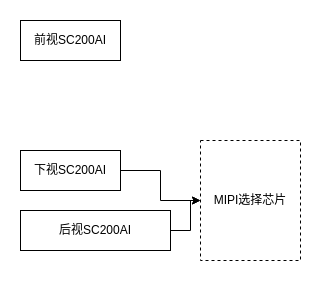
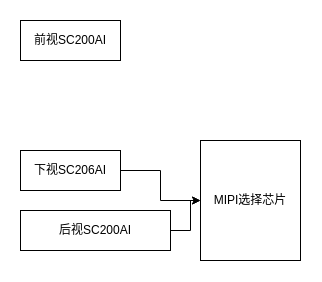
- <mxCell id="4" value="下视SC200AI" style="rounded=0;whiteSpace=wrap;html=1;" vertex="1" parent="1"><mxGeometry x="20" y="150" width="100" height="40" as="geometry" /></mxCell>
+ <mxCell id="4" value="下视SC206AI" style="rounded=0;whiteSpace=wrap;html=1;" vertex="1" parent="1"><mxGeometry x="20" y="150" width="100" height="40" as="geometry" /></mxCell>
- <mxCell id="5" value="MIPI选择芯片" style="rounded=0;whiteSpace=wrap;html=1;dashed=1;" vertex="1" parent="1"><mxGeometry x="200" y="140" width="100" height="120" as="geometry" /></mxCell>
+ <mxCell id="5" value="MIPI选择芯片" style="rounded=0;whiteSpace=wrap;html=1;" vertex="1" parent="1"><mxGeometry x="200" y="140" width="100" height="120" as="geometry" /></mxCell>
- <mxCell id="6" value="" style="edgeStyle=orthogonalEdgeStyle;rounded=0;orthogonalLoop=1;jettySize=auto;html=1;entryX=0;entryY=0.5;entryDx=0;entryDy=0;" edge="1" parent="1" source="7" target="5"><mxGeometry relative="1" as="geometry"><mxPoint x="200" y="240" as="targetPoint" /></mxGeometry></mxCell>
+ <mxCell id="6" value="" style="edgeStyle=orthogonalEdgeStyle;rounded=0;orthogonalLoop=1;jettySize=auto;html=1;entryX=0;entryY=0.5;entryDx=0;entryDy=0;endArrow=open;" edge="1" parent="1" source="7" target="5"><mxGeometry relative="1" as="geometry"><mxPoint x="200" y="240" as="targetPoint" /></mxGeometry></mxCell>
